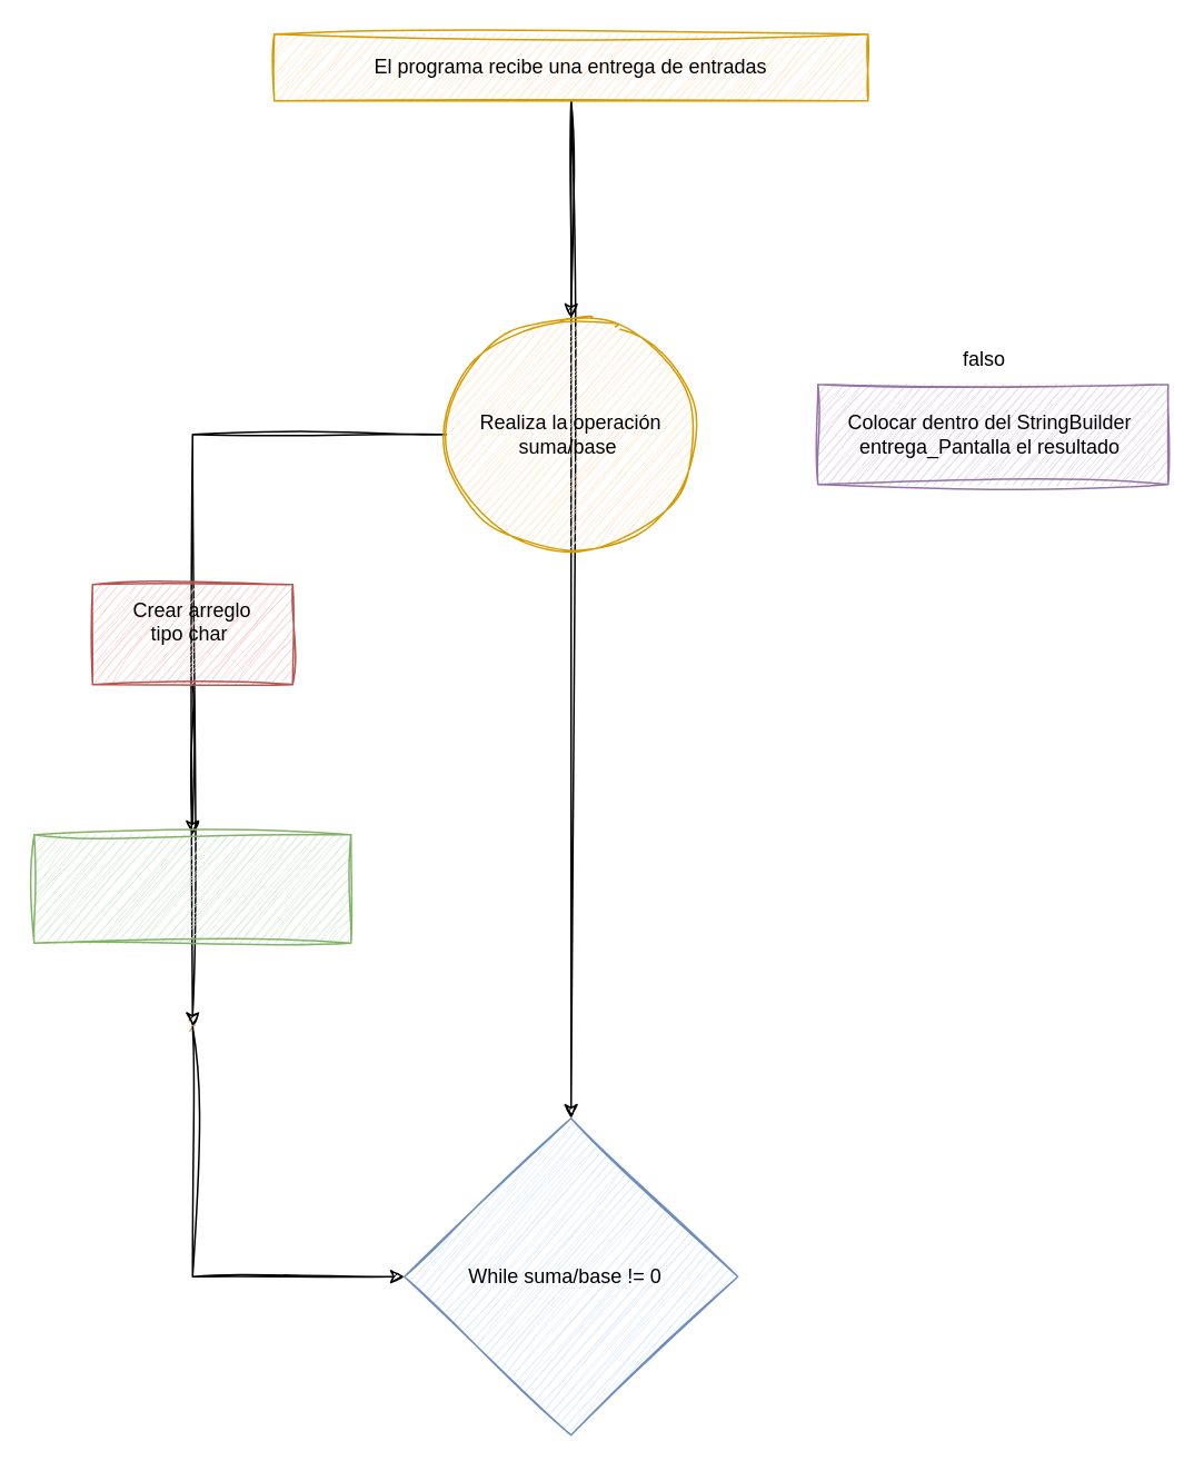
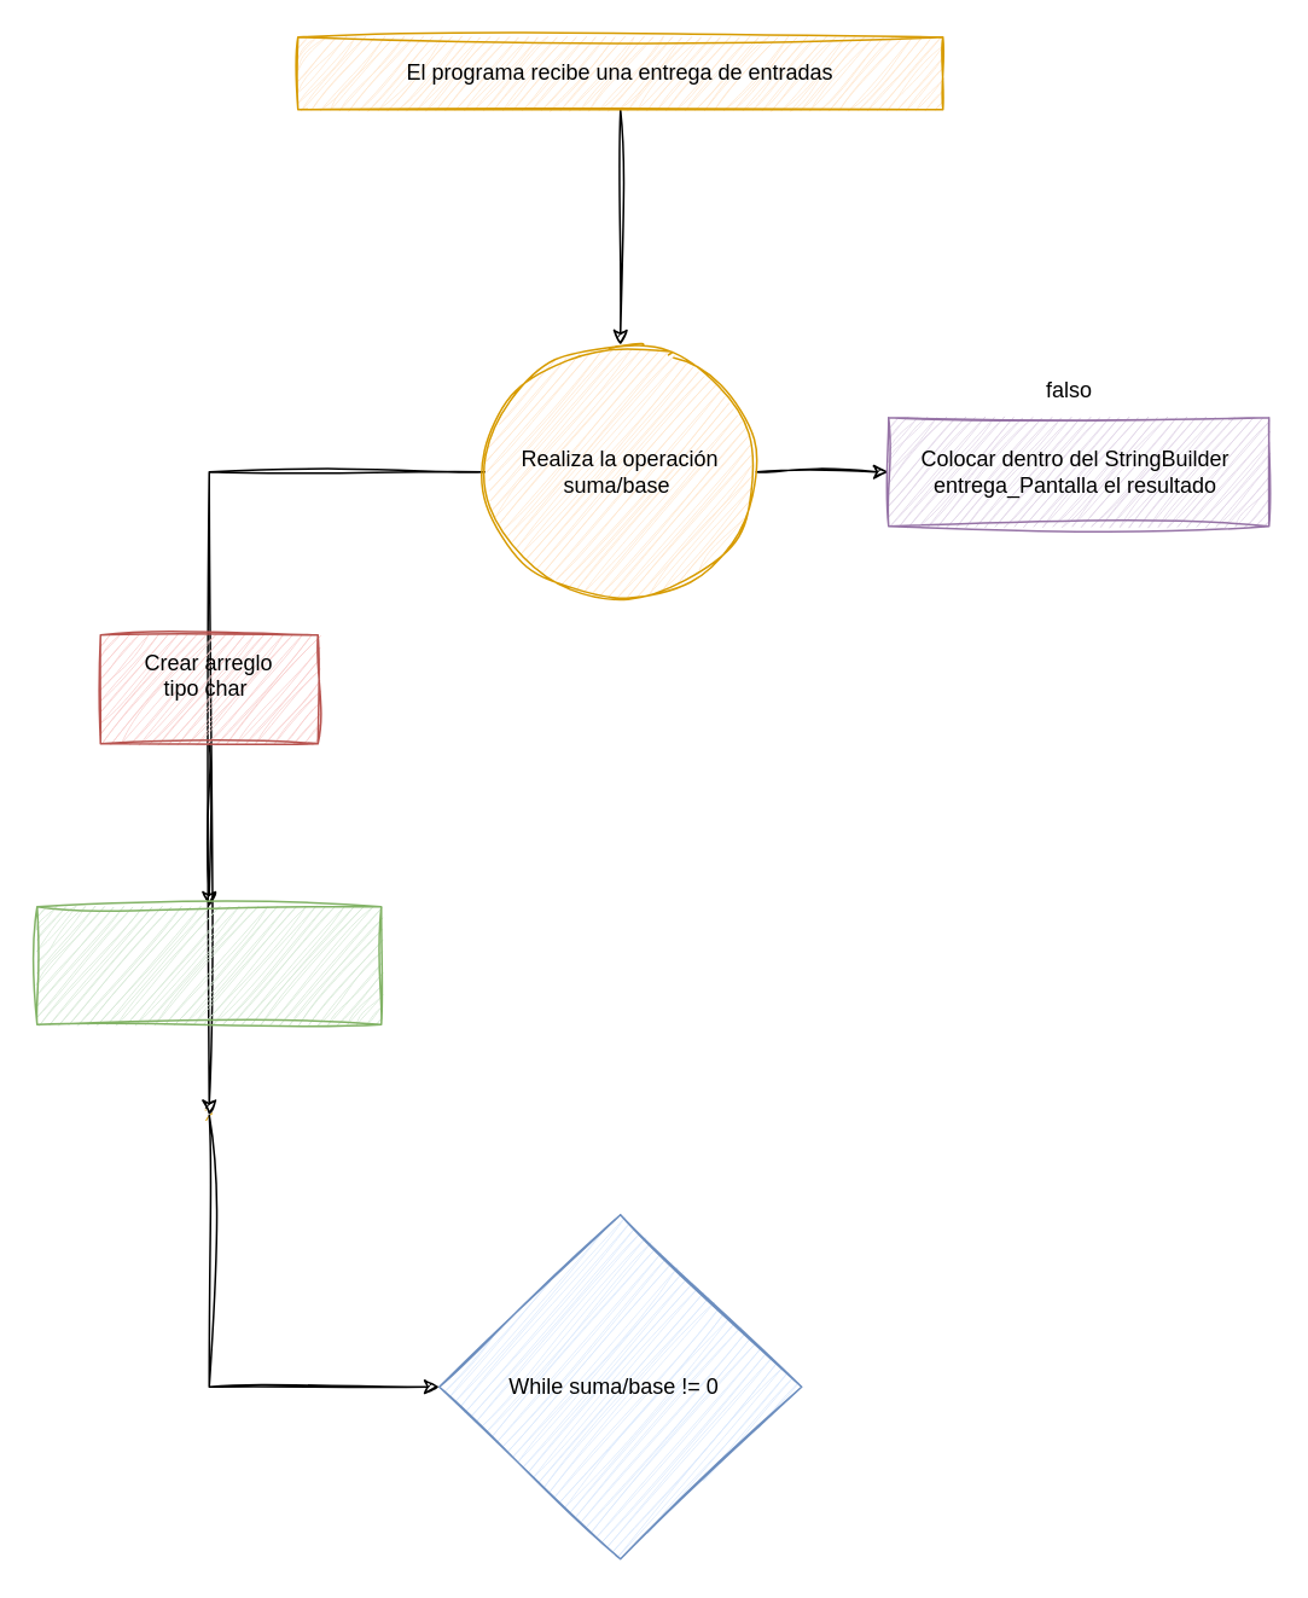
+ <mxCell id="7" value="" style="edgeStyle=orthogonalEdgeStyle;rounded=0;orthogonalLoop=1;jettySize=auto;html=1;sketch=1;curveFitting=1;jiggle=2;" edge="1" parent="1" source="8" target="12"><mxGeometry relative="1" as="geometry" /></mxCell>
- <mxCell id="2" value="" style="edgeStyle=orthogonalEdgeStyle;rounded=0;orthogonalLoop=1;jettySize=auto;html=1;sketch=1;curveFitting=1;jiggle=2;" edge="1" parent="1" source="4" target="5"><mxGeometry relative="1" as="geometry" /></mxCell>
